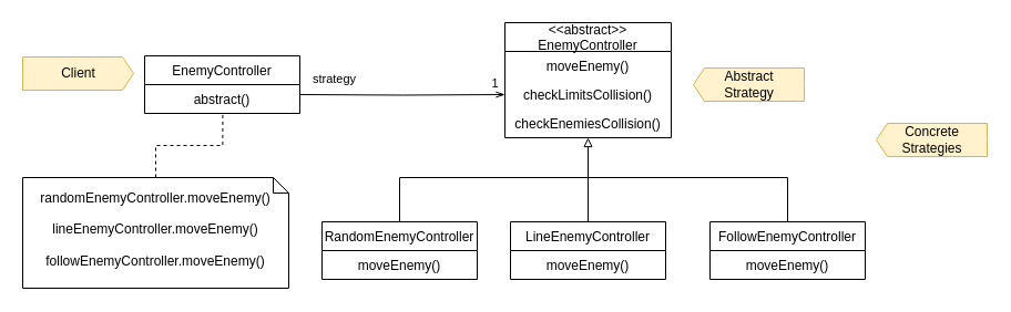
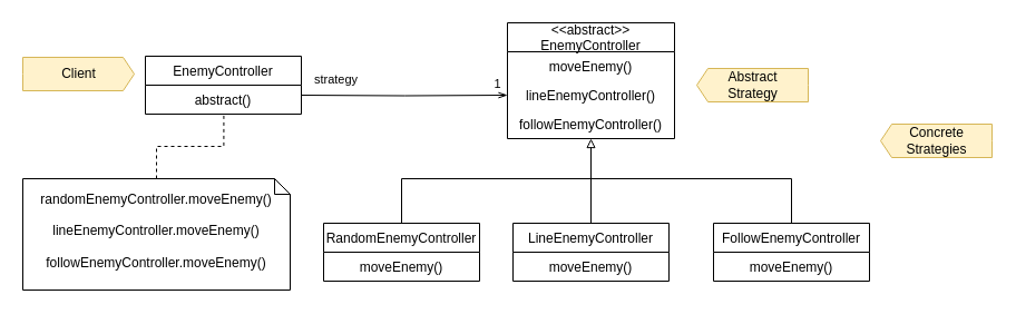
- <mxCell id="13" value="checkLimitsCollision()" style="text;strokeColor=none;fillColor=none;align=center;verticalAlign=top;spacingLeft=4;spacingRight=4;overflow=hidden;rotatable=0;points=[[0,0.5],[1,0.5]];portConstraint=eastwest;" parent="11" vertex="1"><mxGeometry y="52" width="150" height="26" as="geometry" /></mxCell>
+ <mxCell id="13" value="lineEnemyController()" style="text;strokeColor=none;fillColor=none;align=center;verticalAlign=top;spacingLeft=4;spacingRight=4;overflow=hidden;rotatable=0;points=[[0,0.5],[1,0.5]];portConstraint=eastwest;" parent="11" vertex="1"><mxGeometry y="52" width="150" height="26" as="geometry" /></mxCell>
- <mxCell id="14" value="checkEnemiesCollision()" style="text;strokeColor=none;fillColor=none;align=center;verticalAlign=top;spacingLeft=4;spacingRight=4;overflow=hidden;rotatable=0;points=[[0,0.5],[1,0.5]];portConstraint=eastwest;" parent="11" vertex="1"><mxGeometry y="78" width="150" height="26" as="geometry" /></mxCell>
+ <mxCell id="14" value="followEnemyController()" style="text;strokeColor=none;fillColor=none;align=center;verticalAlign=top;spacingLeft=4;spacingRight=4;overflow=hidden;rotatable=0;points=[[0,0.5],[1,0.5]];portConstraint=eastwest;" parent="11" vertex="1"><mxGeometry y="78" width="150" height="26" as="geometry" /></mxCell>
